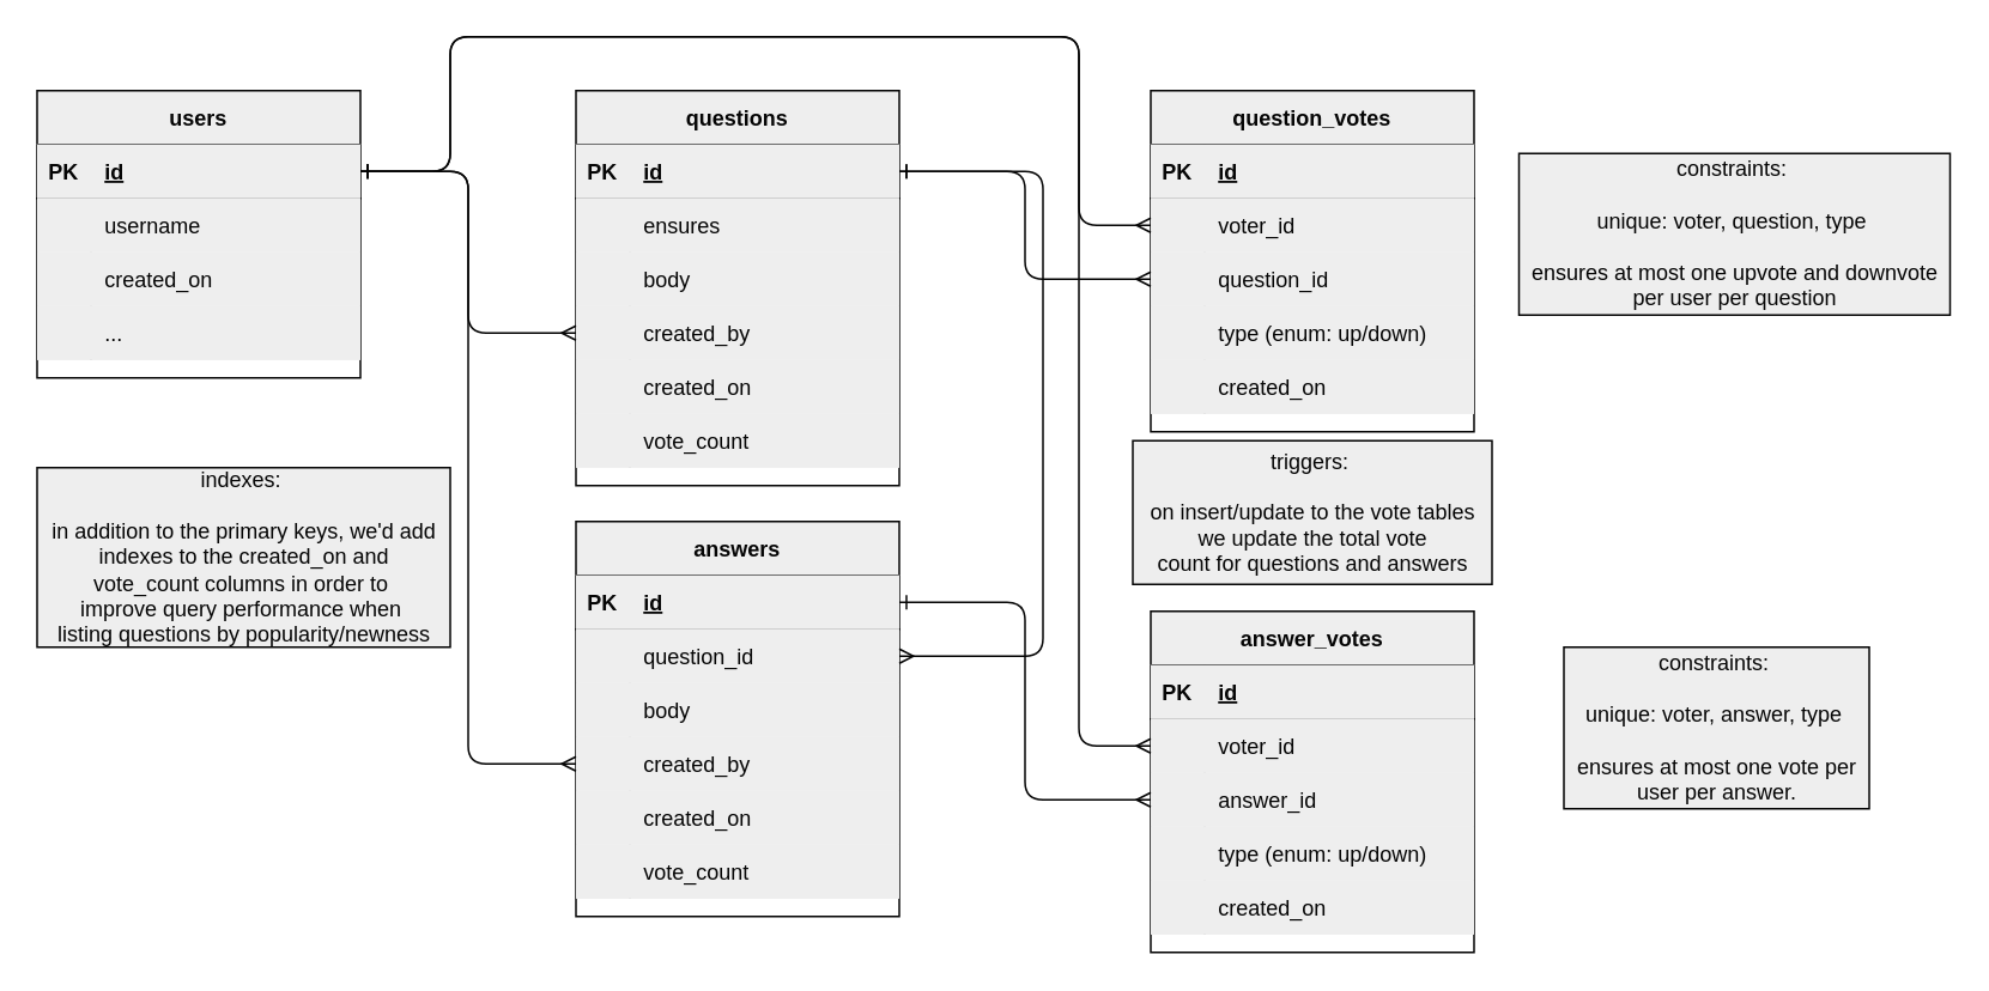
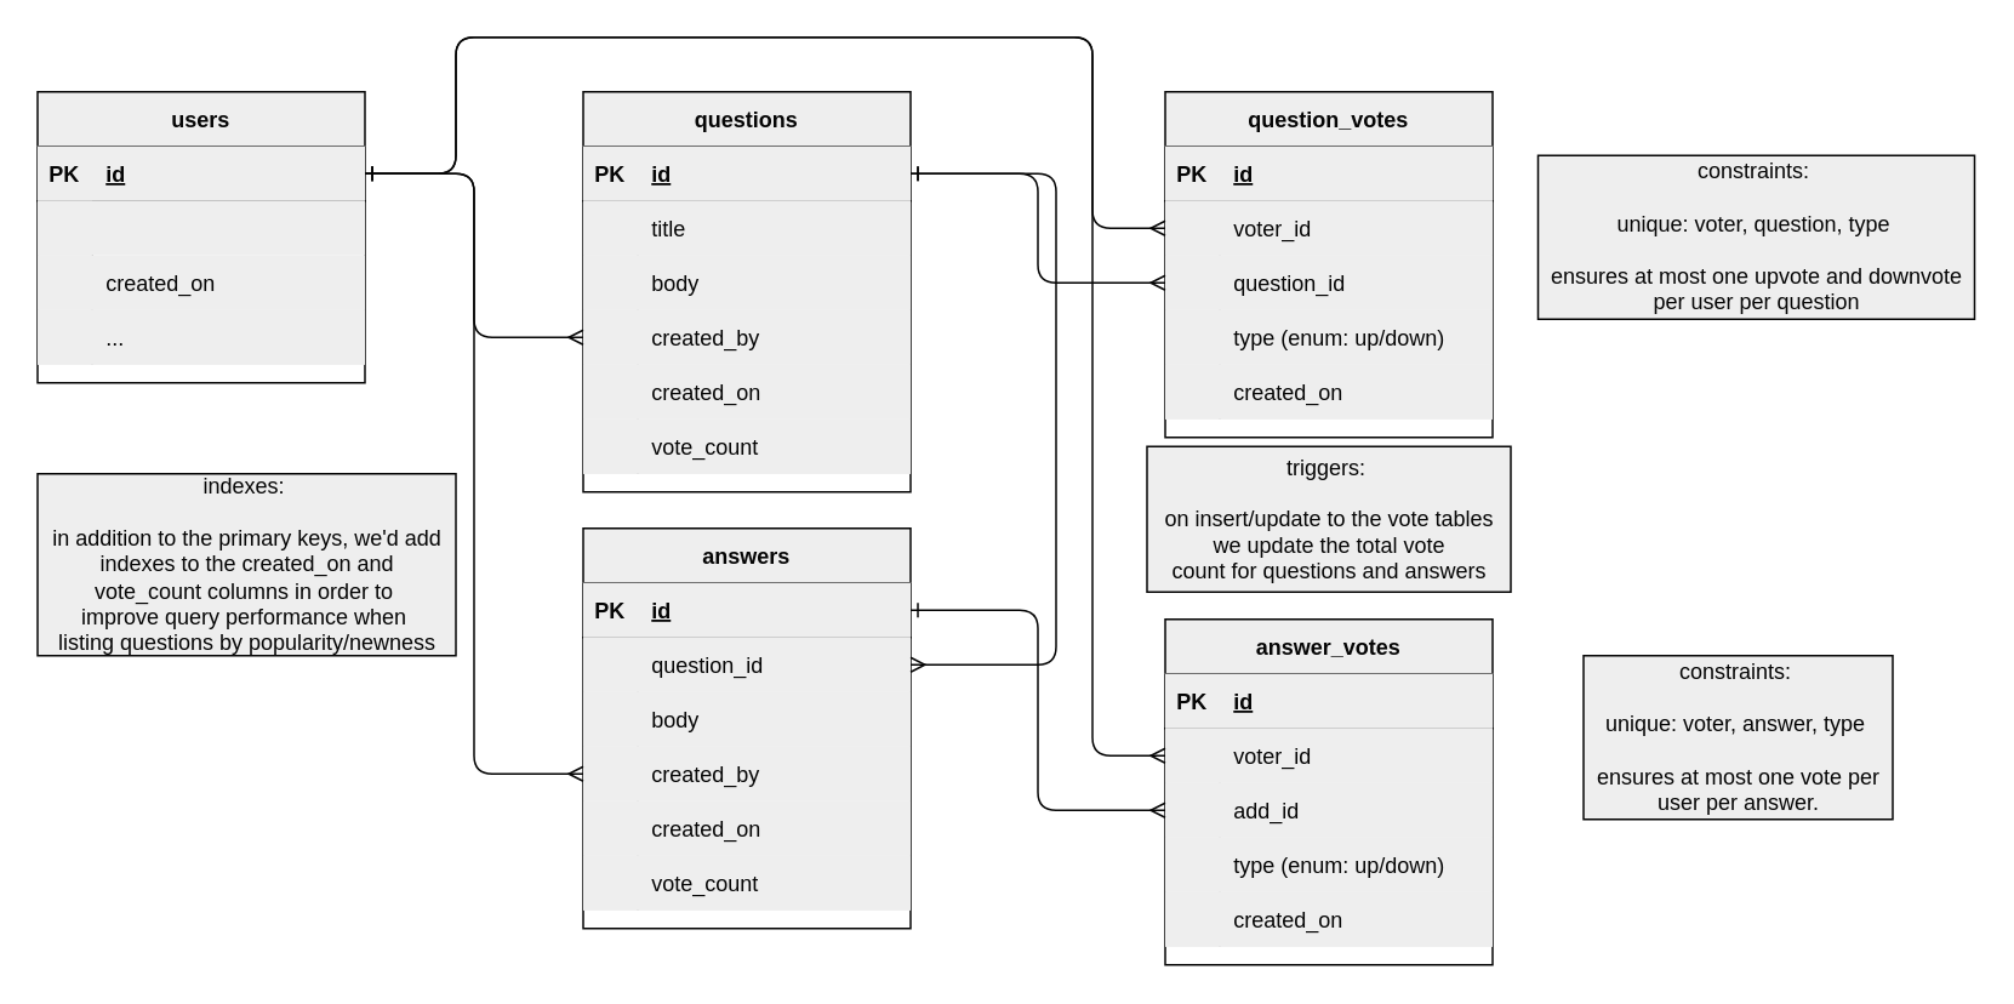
- <mxCell id="8" value="username" style="shape=partialRectangle;connectable=0;top=0;left=0;bottom=0;right=0;align=left;spacingLeft=6;overflow=hidden;fillColor=#eeeeee;strokeColor=#050505;fontColor=#050505;labelBorderColor=none;" vertex="1" parent="6"><mxGeometry x="30" width="150" height="30" as="geometry"><mxRectangle width="150" height="30" as="alternateBounds" /></mxGeometry></mxCell>
- <mxCell id="21" value="ensures" style="shape=partialRectangle;connectable=0;top=0;left=0;bottom=0;right=0;align=left;spacingLeft=6;overflow=hidden;fillColor=#eeeeee;strokeColor=#050505;fontColor=#050505;labelBorderColor=none;" vertex="1" parent="19"><mxGeometry x="30" width="150" height="30" as="geometry"><mxRectangle width="150" height="30" as="alternateBounds" /></mxGeometry></mxCell>
+ <mxCell id="21" value="title" style="shape=partialRectangle;connectable=0;top=0;left=0;bottom=0;right=0;align=left;spacingLeft=6;overflow=hidden;fillColor=#eeeeee;strokeColor=#050505;fontColor=#050505;labelBorderColor=none;" vertex="1" parent="19"><mxGeometry x="30" width="150" height="30" as="geometry"><mxRectangle width="150" height="30" as="alternateBounds" /></mxGeometry></mxCell>
- <mxCell id="82" value="answer_id" style="shape=partialRectangle;connectable=0;top=0;left=0;bottom=0;right=0;align=left;spacingLeft=6;overflow=hidden;fillColor=#eeeeee;strokeColor=#050505;fontColor=#050505;labelBorderColor=none;" vertex="1" parent="80"><mxGeometry x="30" width="150" height="30" as="geometry"><mxRectangle width="150" height="30" as="alternateBounds" /></mxGeometry></mxCell>
+ <mxCell id="82" value="add_id" style="shape=partialRectangle;connectable=0;top=0;left=0;bottom=0;right=0;align=left;spacingLeft=6;overflow=hidden;fillColor=#eeeeee;strokeColor=#050505;fontColor=#050505;labelBorderColor=none;" vertex="1" parent="80"><mxGeometry x="30" width="150" height="30" as="geometry"><mxRectangle width="150" height="30" as="alternateBounds" /></mxGeometry></mxCell>
